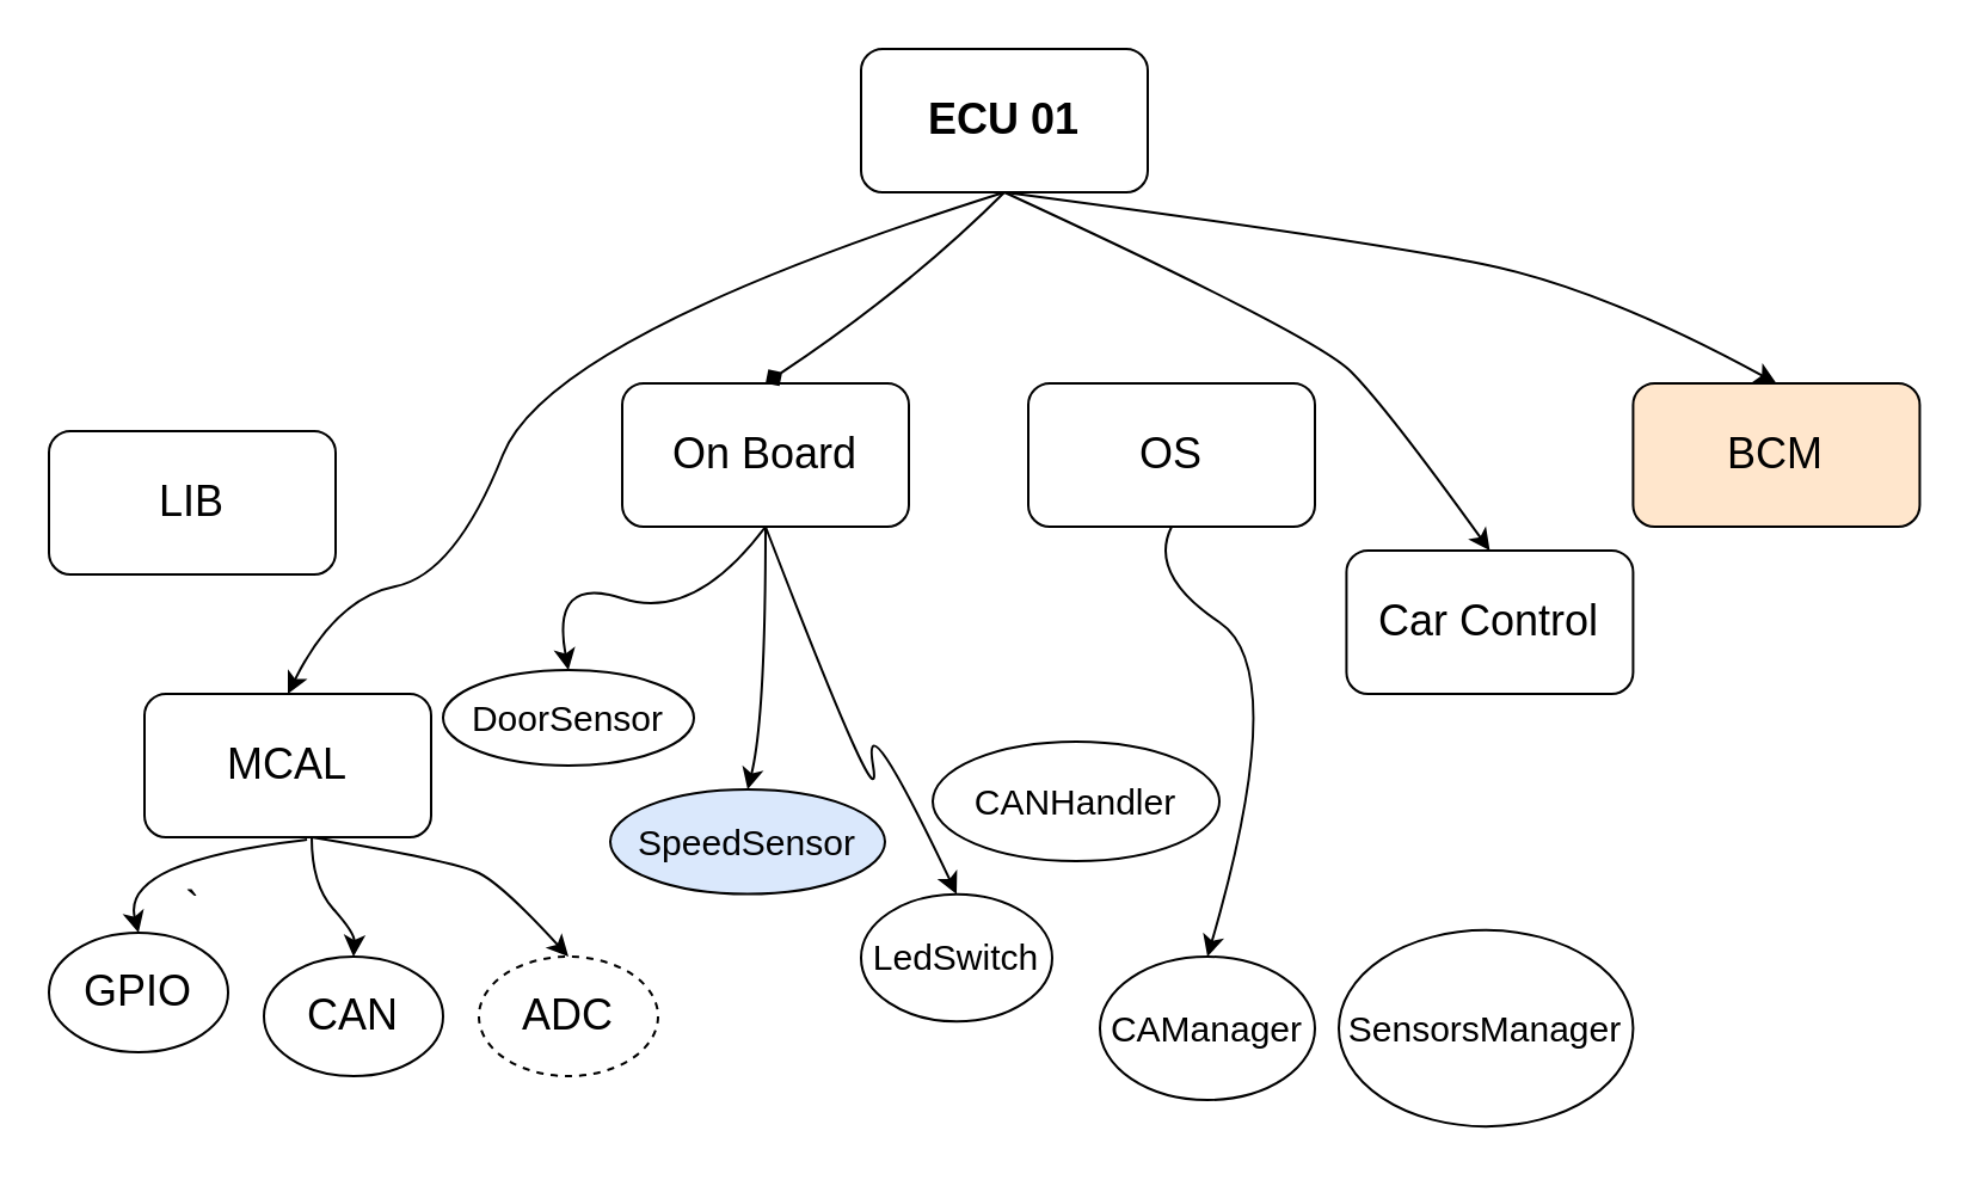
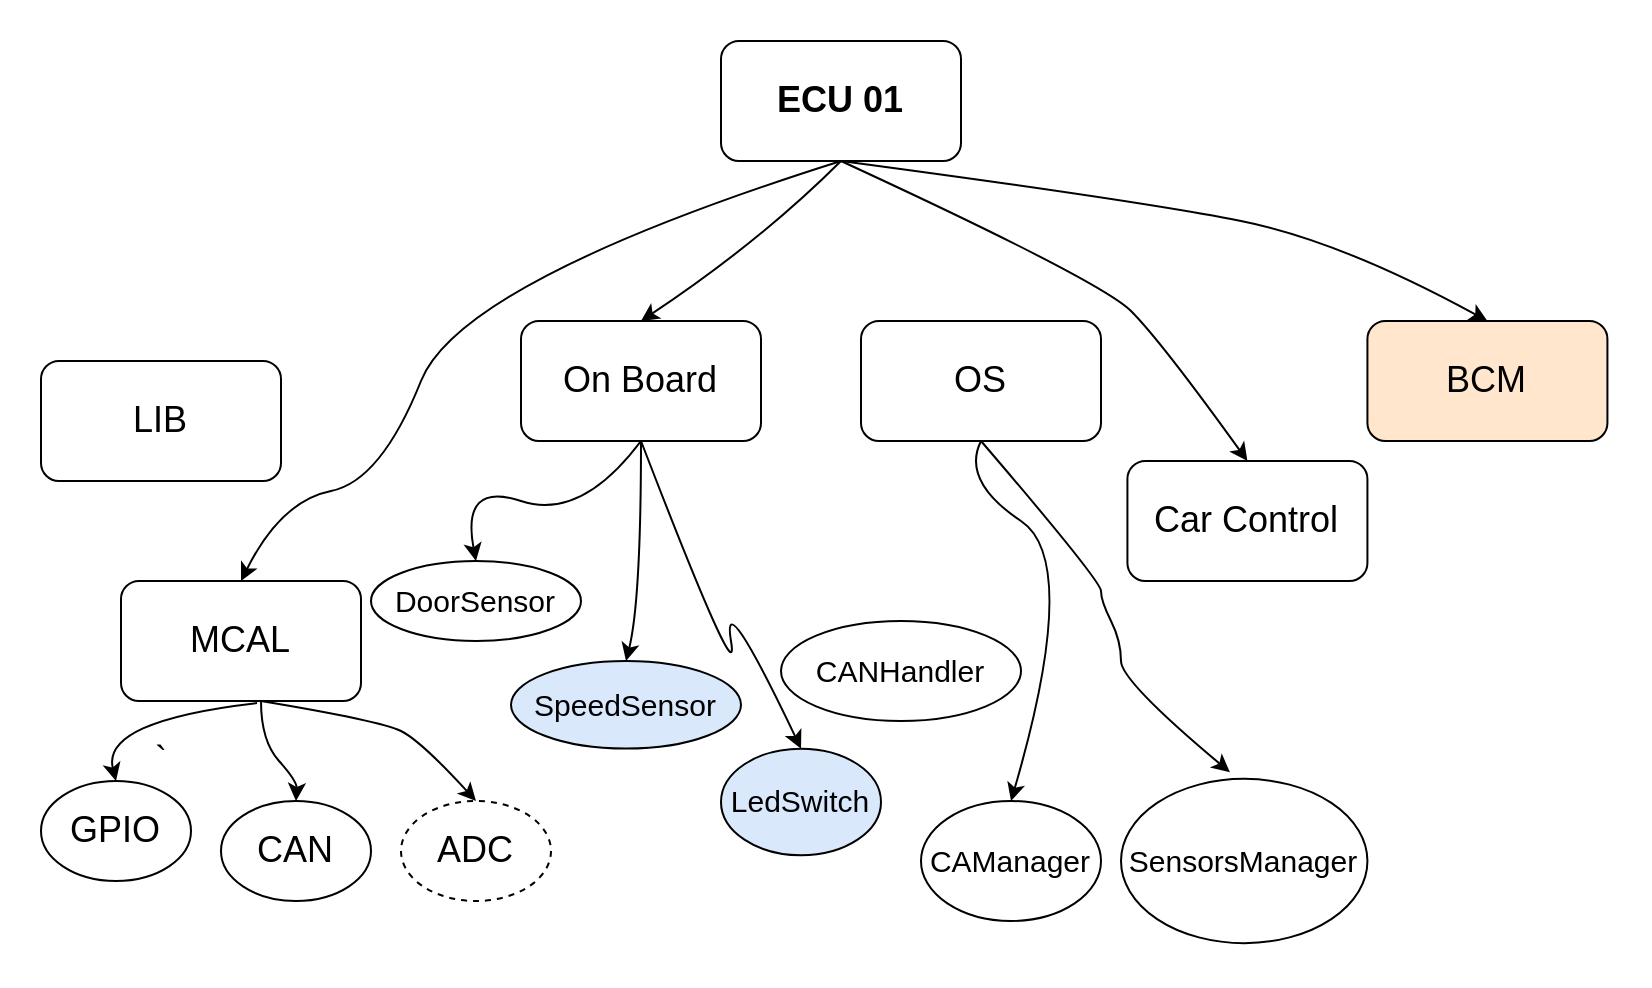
- <mxCell id="16" value="" style="curved=1;endArrow=diamond;html=1;rounded=0;fontSize=18;entryX=0.5;entryY=0;entryDx=0;entryDy=0;exitX=0.5;exitY=1;exitDx=0;exitDy=0;" edge="1" parent="1" source="2" target="5"><mxGeometry width="50" height="50" relative="1" as="geometry"><mxPoint x="330" y="250" as="sourcePoint" /><mxPoint x="380" y="200" as="targetPoint" /><Array as="points"><mxPoint x="380" y="120" /></Array></mxGeometry></mxCell>
+ <mxCell id="16" value="" style="curved=1;endArrow=classic;html=1;rounded=0;fontSize=18;entryX=0.5;entryY=0;entryDx=0;entryDy=0;exitX=0.5;exitY=1;exitDx=0;exitDy=0;" edge="1" parent="1" source="2" target="5"><mxGeometry width="50" height="50" relative="1" as="geometry"><mxPoint x="330" y="250" as="sourcePoint" /><mxPoint x="380" y="200" as="targetPoint" /><Array as="points"><mxPoint x="380" y="120" /></Array></mxGeometry></mxCell>
+ <mxCell id="27" value="" style="curved=1;endArrow=classic;html=1;rounded=0;fontSize=15;entryX=0.442;entryY=-0.04;entryDx=0;entryDy=0;entryPerimeter=0;exitX=0.5;exitY=1;exitDx=0;exitDy=0;" edge="1" parent="1" source="6" target="25"><mxGeometry width="50" height="50" relative="1" as="geometry"><mxPoint x="330" y="330" as="sourcePoint" /><mxPoint x="380" y="280" as="targetPoint" /><Array as="points"><mxPoint x="550" y="290" /><mxPoint x="550" y="300" /><mxPoint x="560" y="320" /><mxPoint x="560" y="340" /></Array></mxGeometry></mxCell>
- <mxCell id="19" value="&lt;font style=&quot;font-size: 15px;&quot;&gt;LedSwitch&lt;/font&gt;" style="ellipse;whiteSpace=wrap;html=1;fontSize=18;" vertex="1" parent="1"><mxGeometry x="360" y="373.81" width="80" height="53.33" as="geometry" /></mxCell>
+ <mxCell id="19" value="&lt;font style=&quot;font-size: 15px;&quot;&gt;LedSwitch&lt;/font&gt;" style="ellipse;whiteSpace=wrap;html=1;fontSize=18;fillColor=#dae8fc;" vertex="1" parent="1"><mxGeometry x="360" y="373.81" width="80" height="53.33" as="geometry" /></mxCell>
